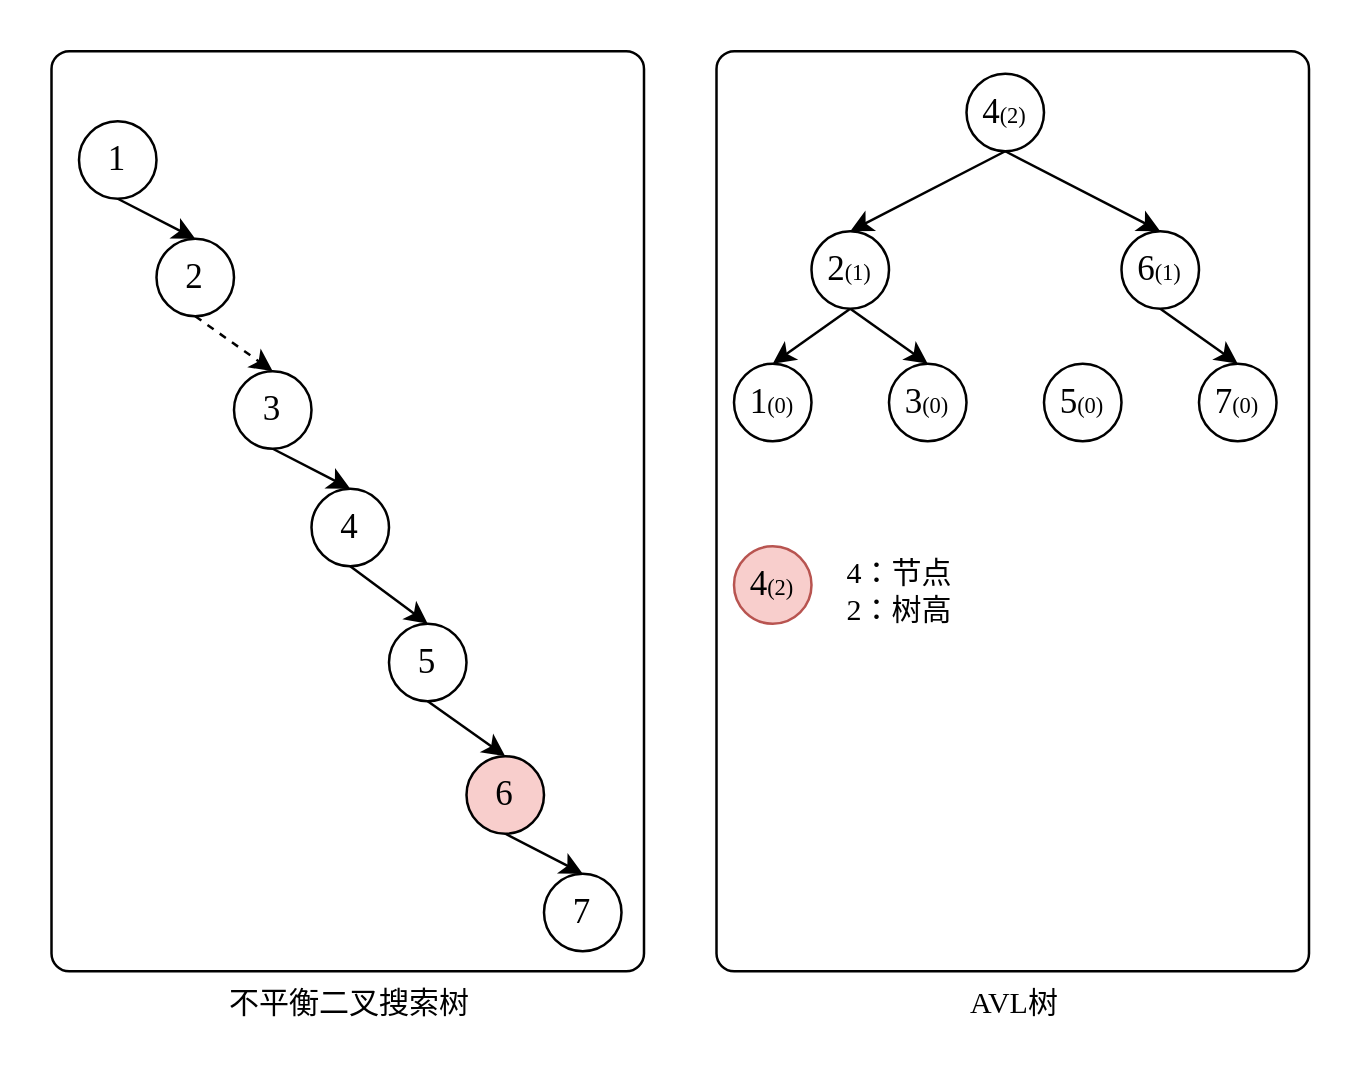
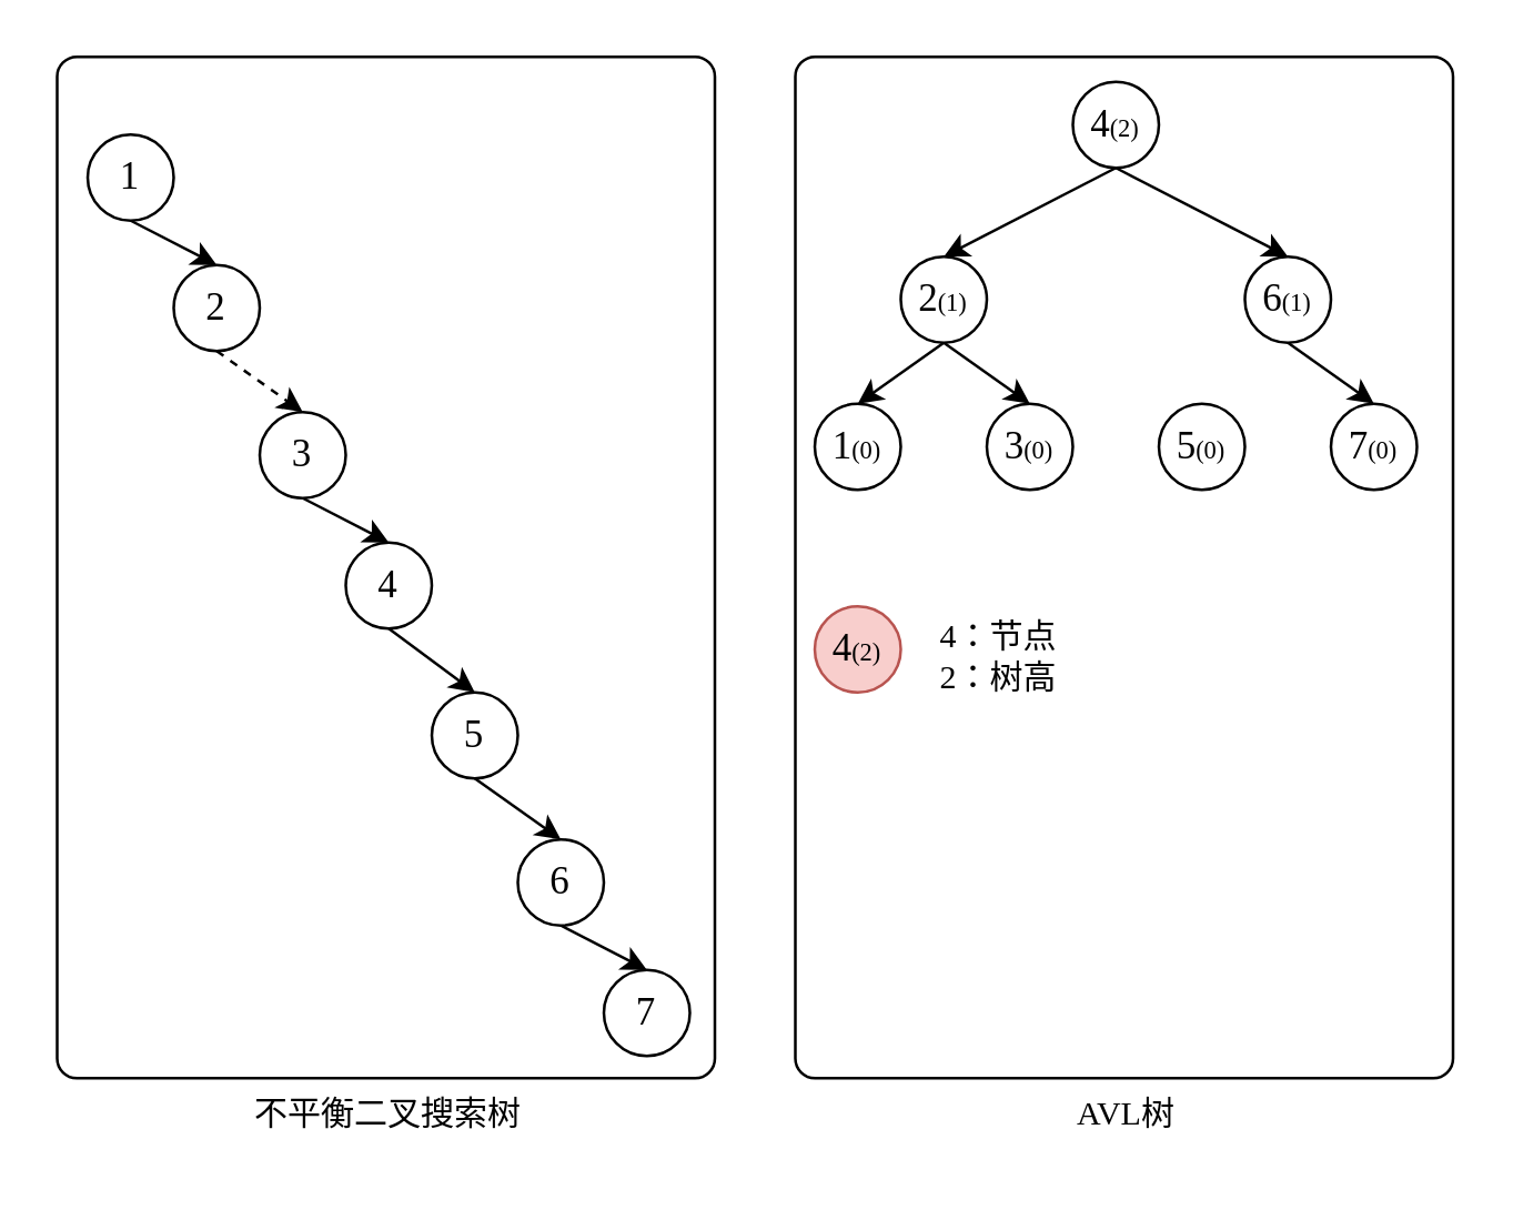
- <mxCell id="15" value="&lt;font style=&quot;font-size: 14px;&quot; face=&quot;Comic Sans MS&quot;&gt;6&lt;/font&gt;" style="ellipse;whiteSpace=wrap;html=1;aspect=fixed;fillColor=#f8cecc;" parent="1" vertex="1"><mxGeometry x="186" y="302" width="31" height="31" as="geometry" /></mxCell>
+ <mxCell id="15" value="&lt;font style=&quot;font-size: 14px;&quot; face=&quot;Comic Sans MS&quot;&gt;6&lt;/font&gt;" style="ellipse;whiteSpace=wrap;html=1;aspect=fixed;" parent="1" vertex="1"><mxGeometry x="186" y="302" width="31" height="31" as="geometry" /></mxCell>
